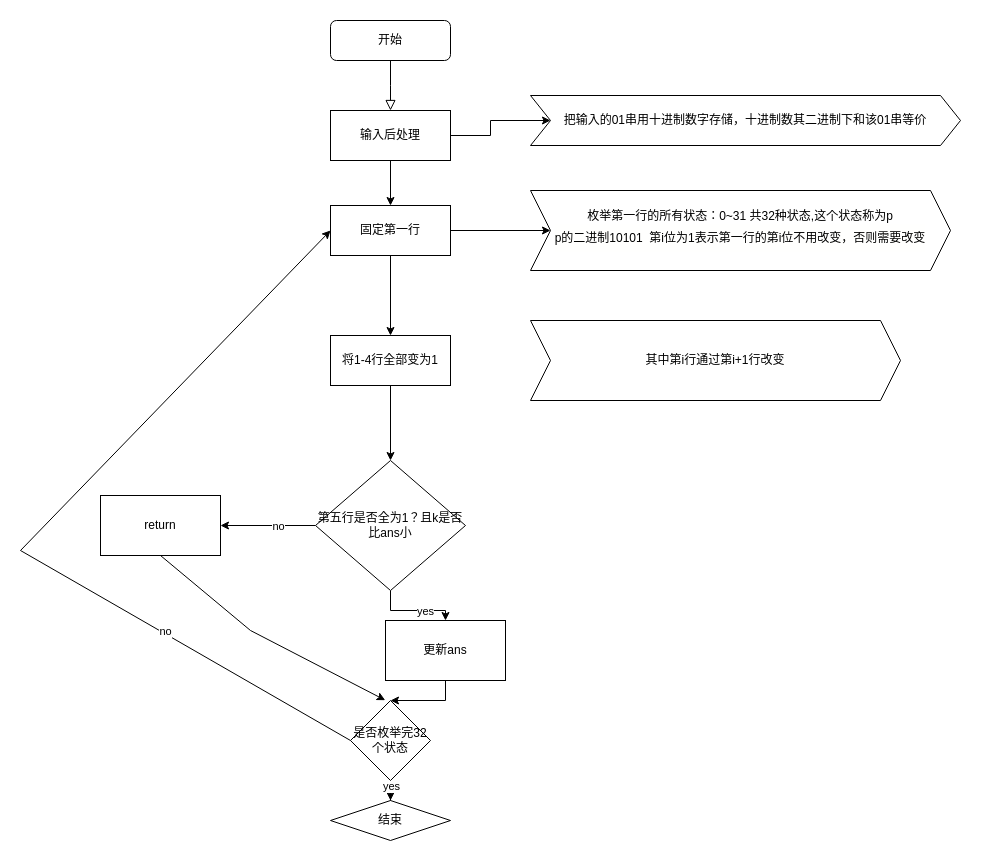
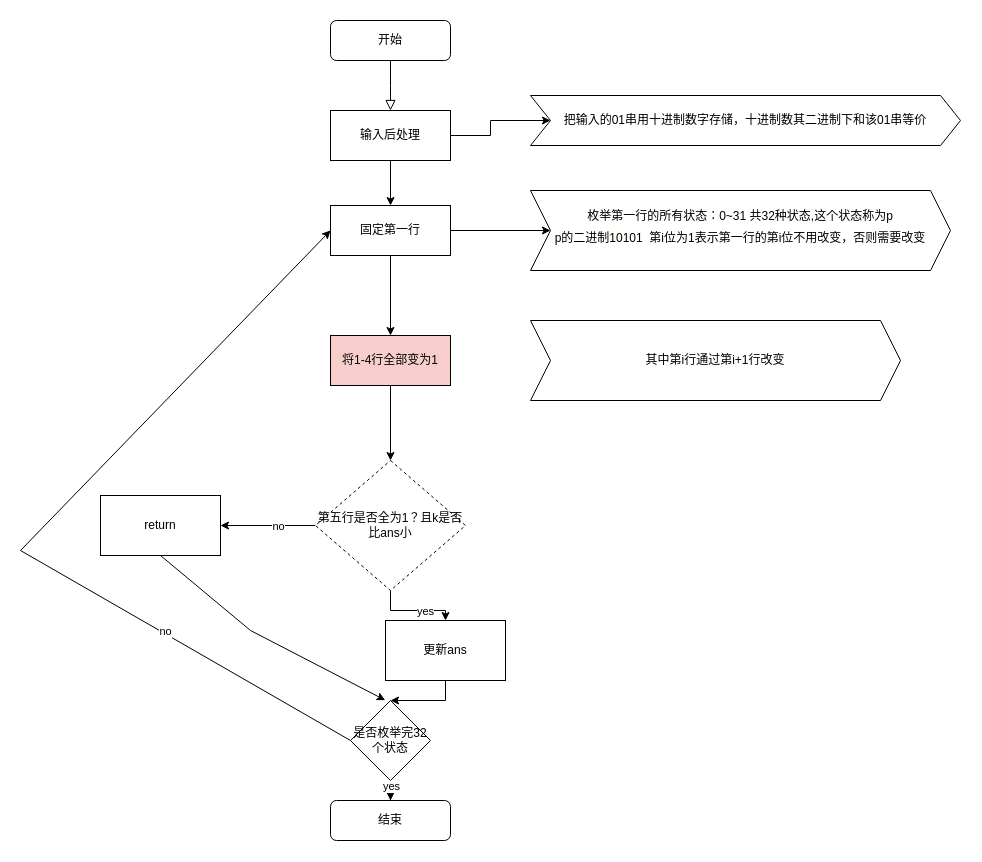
- <mxCell id="14" value="将1-4行全部变为1" style="rounded=0;whiteSpace=wrap;html=1;" vertex="1" parent="1"><mxGeometry x="330" y="335" width="120" height="50" as="geometry" /></mxCell>
+ <mxCell id="14" value="将1-4行全部变为1" style="rounded=0;whiteSpace=wrap;html=1;fillColor=#f8cecc;" vertex="1" parent="1"><mxGeometry x="330" y="335" width="120" height="50" as="geometry" /></mxCell>
- <mxCell id="20" value="第五行是否全为1？且k是否比ans小" style="rhombus;whiteSpace=wrap;html=1;rounded=0;" vertex="1" parent="1"><mxGeometry x="315" y="460" width="150" height="130" as="geometry" /></mxCell>
+ <mxCell id="20" value="第五行是否全为1？且k是否比ans小" style="rhombus;whiteSpace=wrap;html=1;rounded=0;dashed=1;" vertex="1" parent="1"><mxGeometry x="315" y="460" width="150" height="130" as="geometry" /></mxCell>
- <mxCell id="4" value="结束" style="rhombus;whiteSpace=wrap;html=1;fontSize=12;glass=0;strokeWidth=1;shadow=0;" parent="1" vertex="1"><mxGeometry x="330" y="800" width="120" height="40" as="geometry" /></mxCell>
+ <mxCell id="4" value="结束" style="rounded=1;whiteSpace=wrap;html=1;fontSize=12;glass=0;strokeWidth=1;shadow=0;" parent="1" vertex="1"><mxGeometry x="330" y="800" width="120" height="40" as="geometry" /></mxCell>
